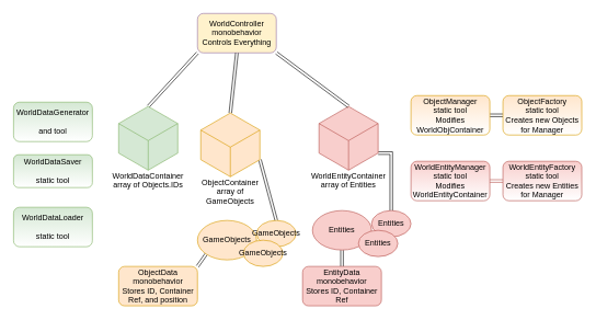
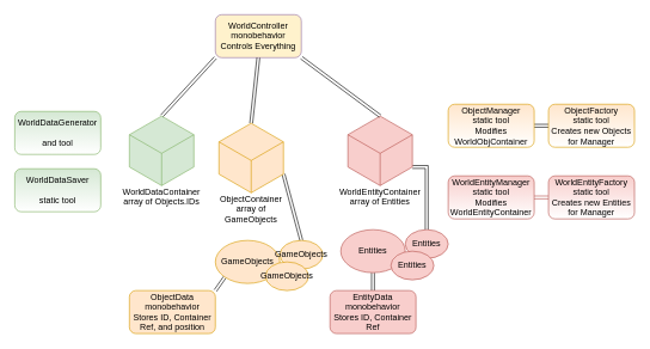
- <mxCell id="10" value="&lt;div&gt;WorldDataSaver&lt;/div&gt;&lt;div&gt;&lt;br&gt;&lt;/div&gt;&lt;div&gt;static tool&lt;/div&gt;" style="rounded=1;whiteSpace=wrap;html=1;fillColor=#d5e8d4;strokeColor=#82b366;gradientColor=#ffffff;" parent="1" vertex="1"><mxGeometry x="20" y="235" width="120" height="50" as="geometry" /></mxCell>
+ <mxCell id="10" value="&lt;div&gt;WorldDataSaver&lt;/div&gt;&lt;div&gt;&lt;br&gt;&lt;/div&gt;&lt;div&gt;static tool&lt;/div&gt;" style="rounded=1;whiteSpace=wrap;html=1;fillColor=#d5e8d4;strokeColor=#82b366;gradientColor=#ffffff;" parent="1" vertex="1"><mxGeometry x="20" y="235" width="120" height="60" as="geometry" /></mxCell>
- <mxCell id="12" value="&lt;div&gt;WorldDataLoader&lt;/div&gt;&lt;div&gt;&lt;br&gt;&lt;/div&gt;&lt;div&gt;static tool&lt;/div&gt;" style="rounded=1;whiteSpace=wrap;html=1;fillColor=#d5e8d4;strokeColor=#82b366;gradientColor=#ffffff;" parent="1" vertex="1"><mxGeometry x="20" y="315" width="120" height="60" as="geometry" /></mxCell>
